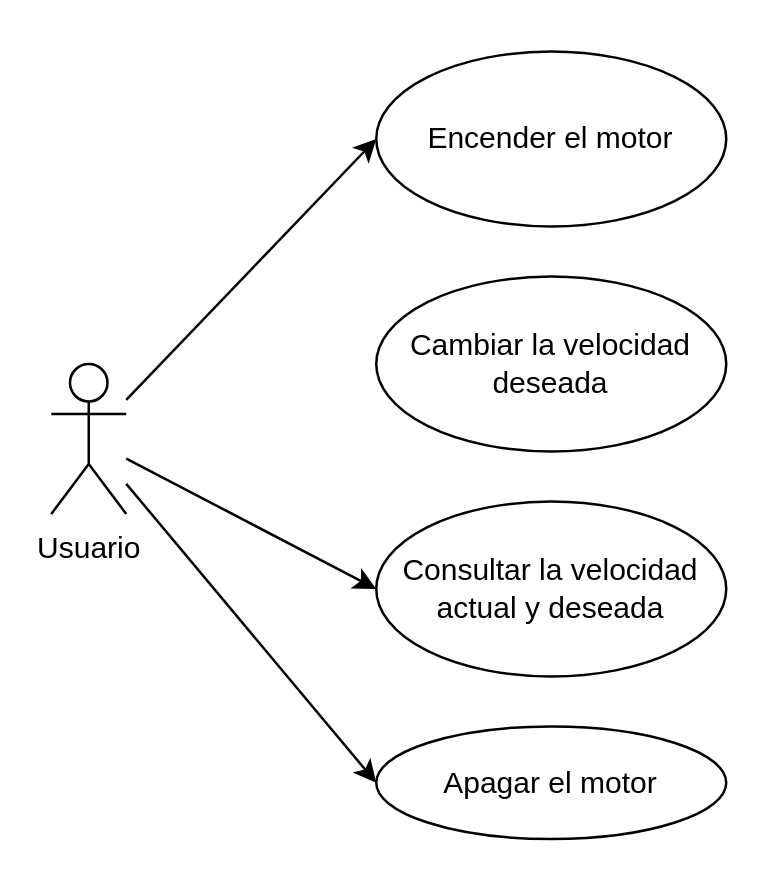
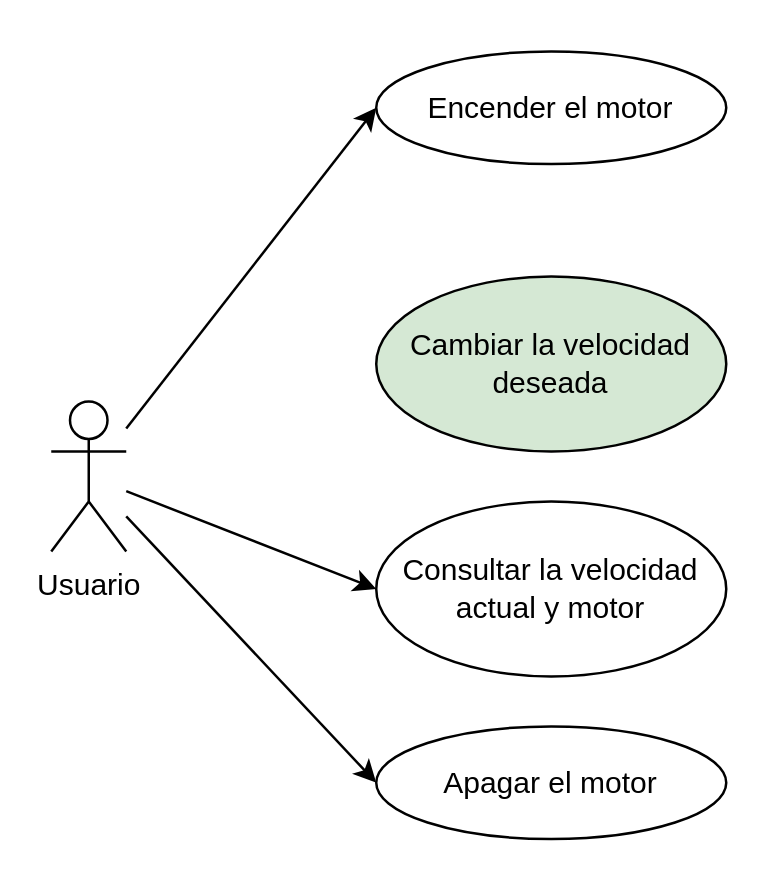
- <mxCell id="6" value="Encender el motor" style="ellipse;whiteSpace=wrap;html=1;" vertex="1" parent="1"><mxGeometry x="150" y="20" width="140" height="70" as="geometry" /></mxCell>
+ <mxCell id="6" value="Encender el motor" style="ellipse;whiteSpace=wrap;html=1;" vertex="1" parent="1"><mxGeometry x="150" y="20" width="140" height="45" as="geometry" /></mxCell>
- <mxCell id="7" value="Cambiar la velocidad deseada" style="ellipse;whiteSpace=wrap;html=1;" vertex="1" parent="1"><mxGeometry x="150" y="110" width="140" height="70" as="geometry" /></mxCell>
+ <mxCell id="7" value="Cambiar la velocidad deseada" style="ellipse;whiteSpace=wrap;html=1;fillColor=#d5e8d4;" vertex="1" parent="1"><mxGeometry x="150" y="110" width="140" height="70" as="geometry" /></mxCell>
- <mxCell id="5" value="Usuario" style="shape=umlActor;verticalLabelPosition=bottom;labelBackgroundColor=#ffffff;verticalAlign=top;html=1;" vertex="1" parent="1"><mxGeometry x="20" y="145" width="30" height="60" as="geometry" /></mxCell>
+ <mxCell id="5" value="Usuario" style="shape=umlActor;verticalLabelPosition=bottom;labelBackgroundColor=#ffffff;verticalAlign=top;html=1;" vertex="1" parent="1"><mxGeometry x="20" y="160" width="30" height="60" as="geometry" /></mxCell>
- <mxCell id="8" value="Consultar la velocidad actual y deseada" style="ellipse;whiteSpace=wrap;html=1;" vertex="1" parent="1"><mxGeometry x="150" y="200" width="140" height="70" as="geometry" /></mxCell>
+ <mxCell id="8" value="Consultar la velocidad actual y motor" style="ellipse;whiteSpace=wrap;html=1;" vertex="1" parent="1"><mxGeometry x="150" y="200" width="140" height="70" as="geometry" /></mxCell>
